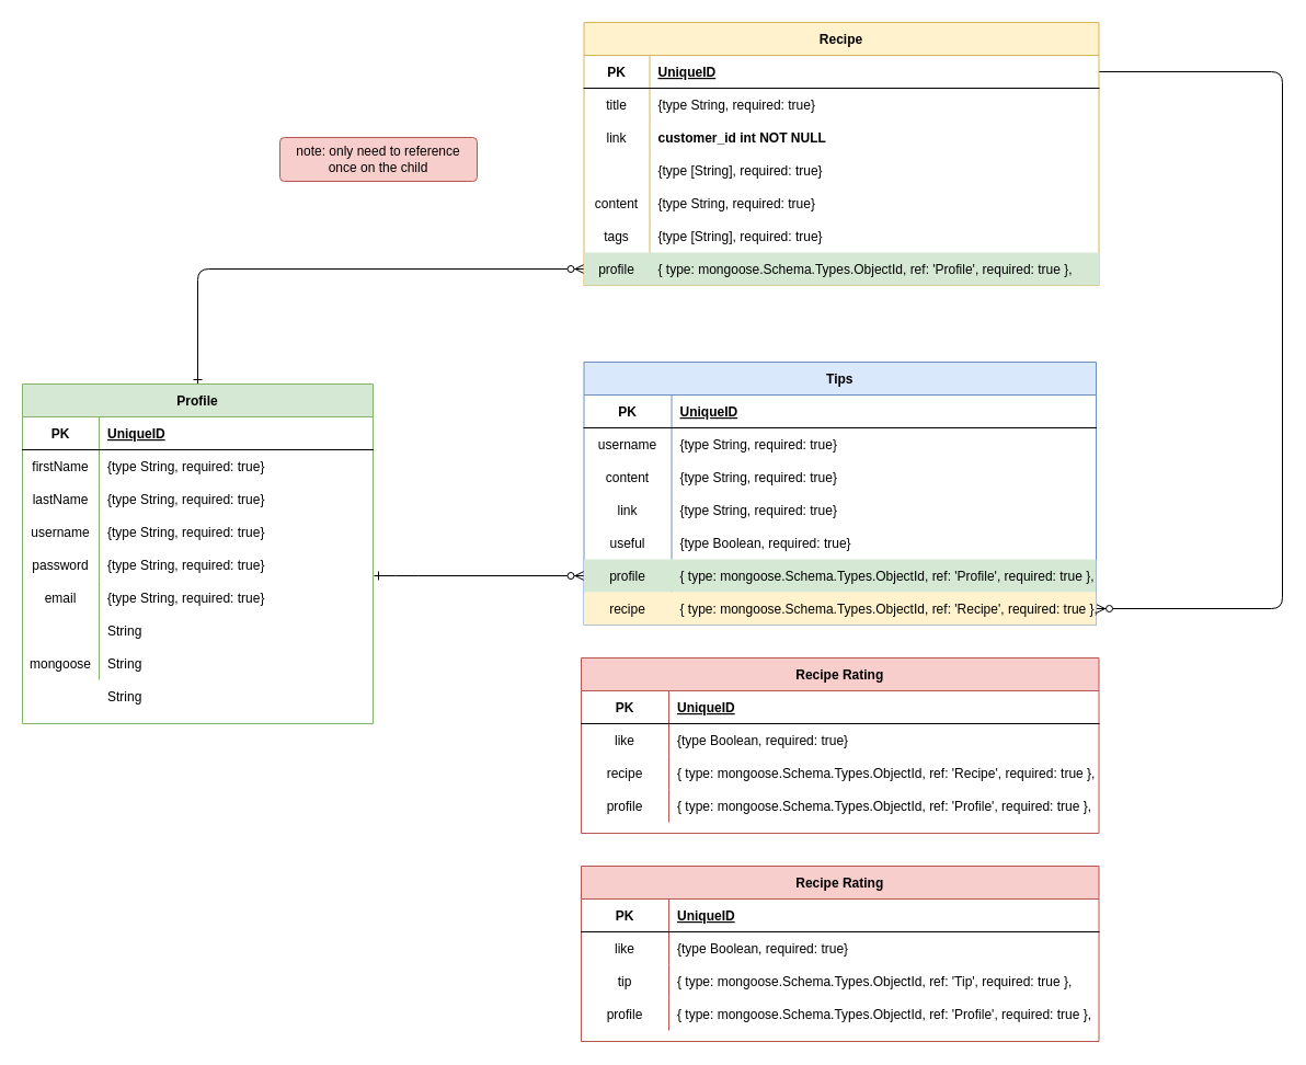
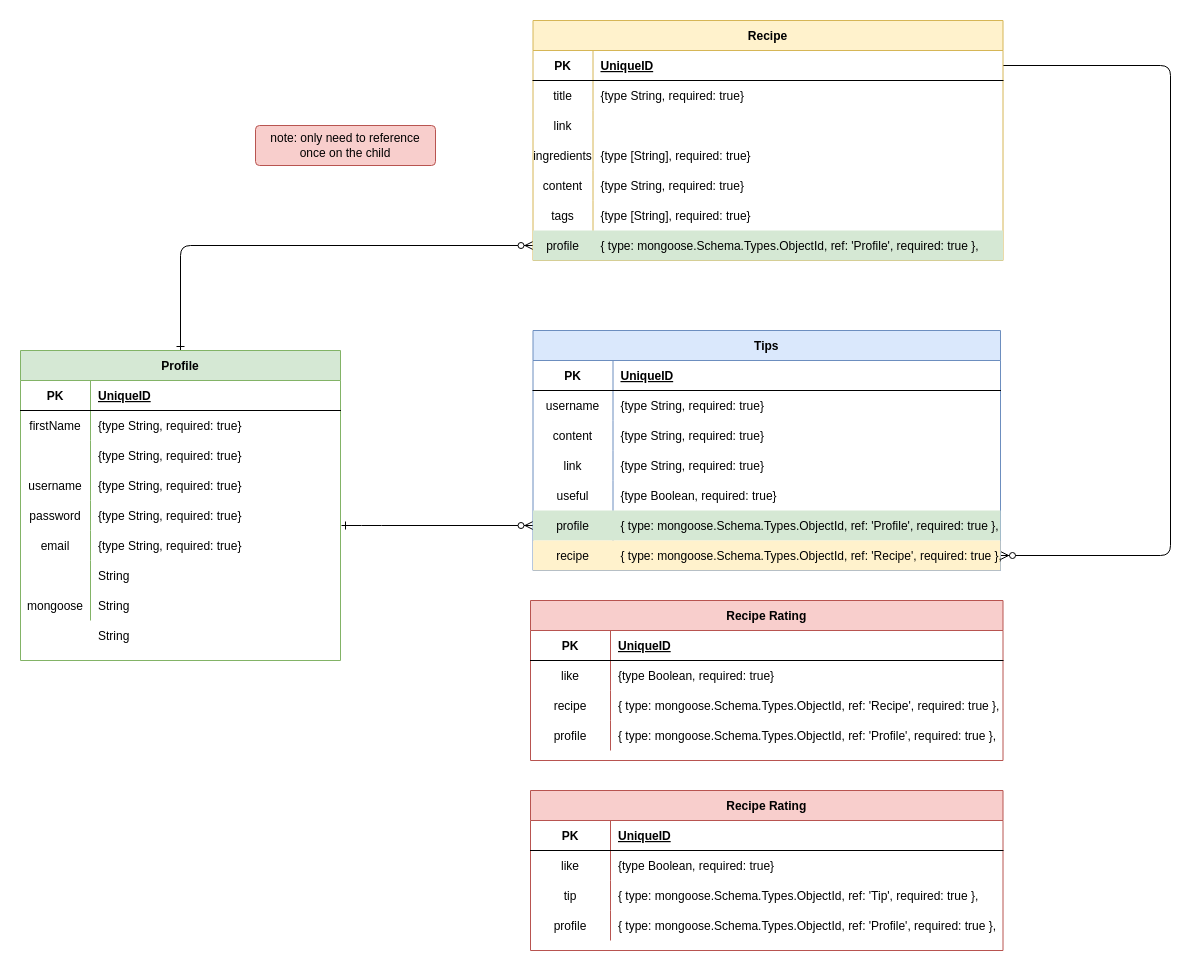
- <mxCell id="15" value="customer_id int NOT NULL" style="shape=partialRectangle;connectable=0;fillColor=none;top=0;left=0;bottom=0;right=0;align=left;spacingLeft=6;overflow=hidden;fontStyle=1" vertex="1" parent="13"><mxGeometry x="60" width="410" height="30" as="geometry" /></mxCell>
+ <mxCell id="17" value="ingredients" style="shape=partialRectangle;connectable=0;fillColor=none;top=0;left=0;bottom=0;right=0;editable=1;overflow=hidden;" vertex="1" parent="16"><mxGeometry width="60" height="30" as="geometry" /></mxCell>
- <mxCell id="84" value="lastName" style="shape=partialRectangle;connectable=0;fillColor=none;top=0;left=0;bottom=0;right=0;editable=1;overflow=hidden;" vertex="1" parent="83"><mxGeometry width="70" height="30" as="geometry" /></mxCell>
